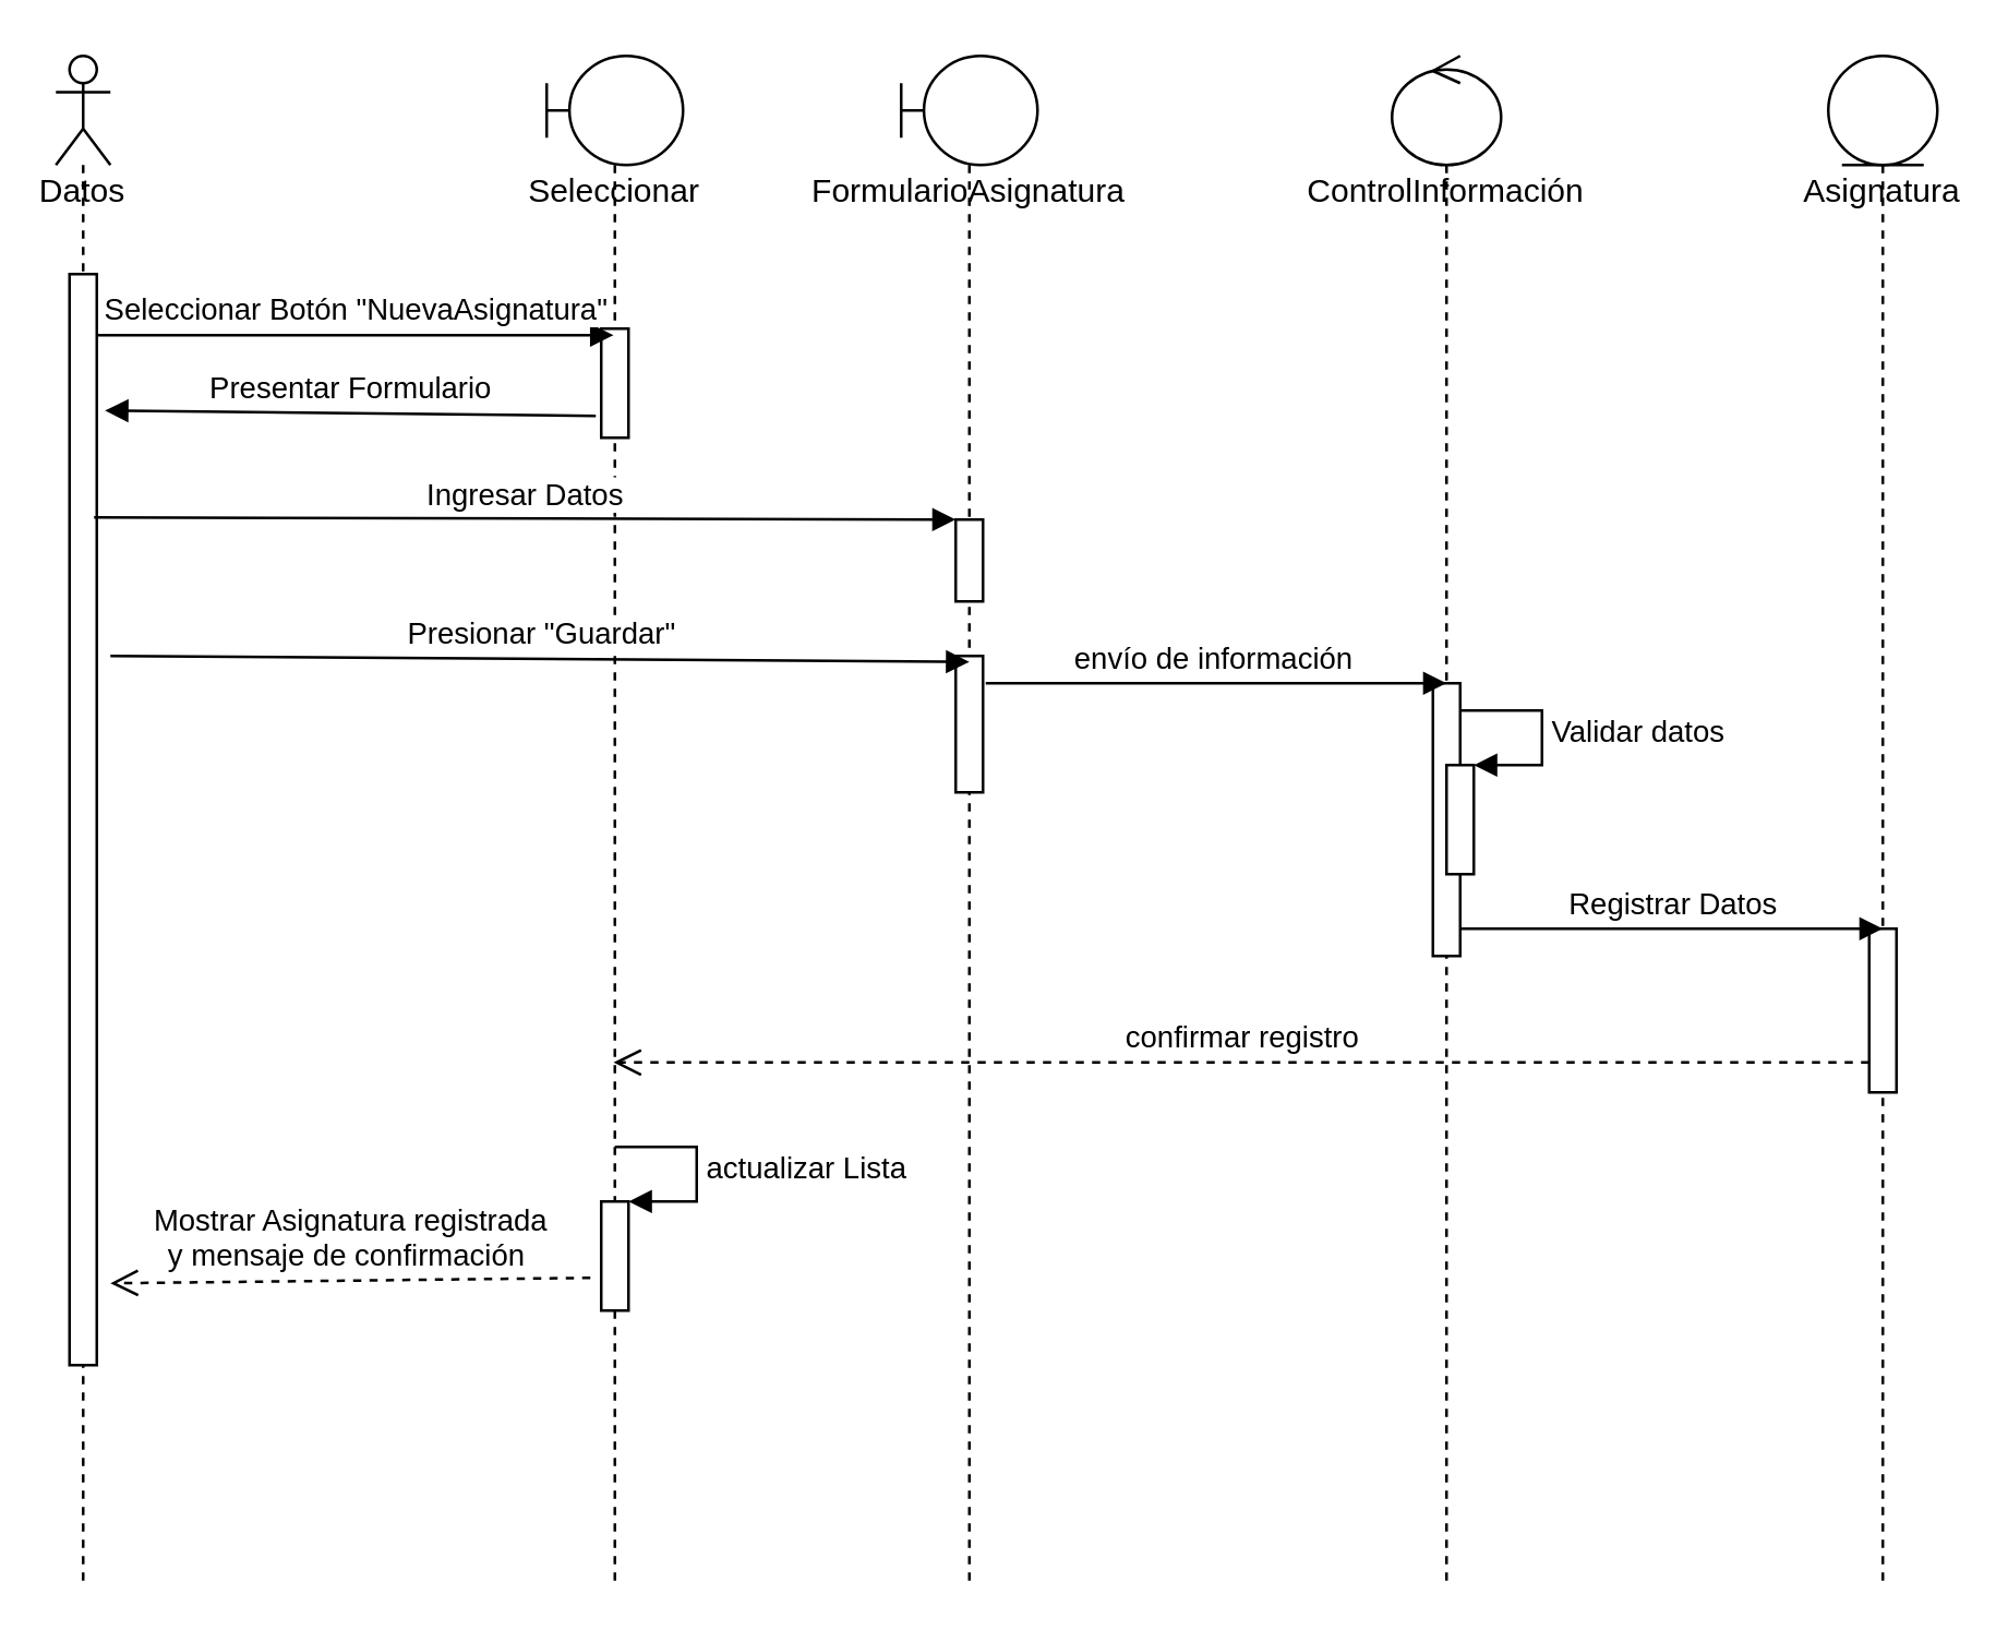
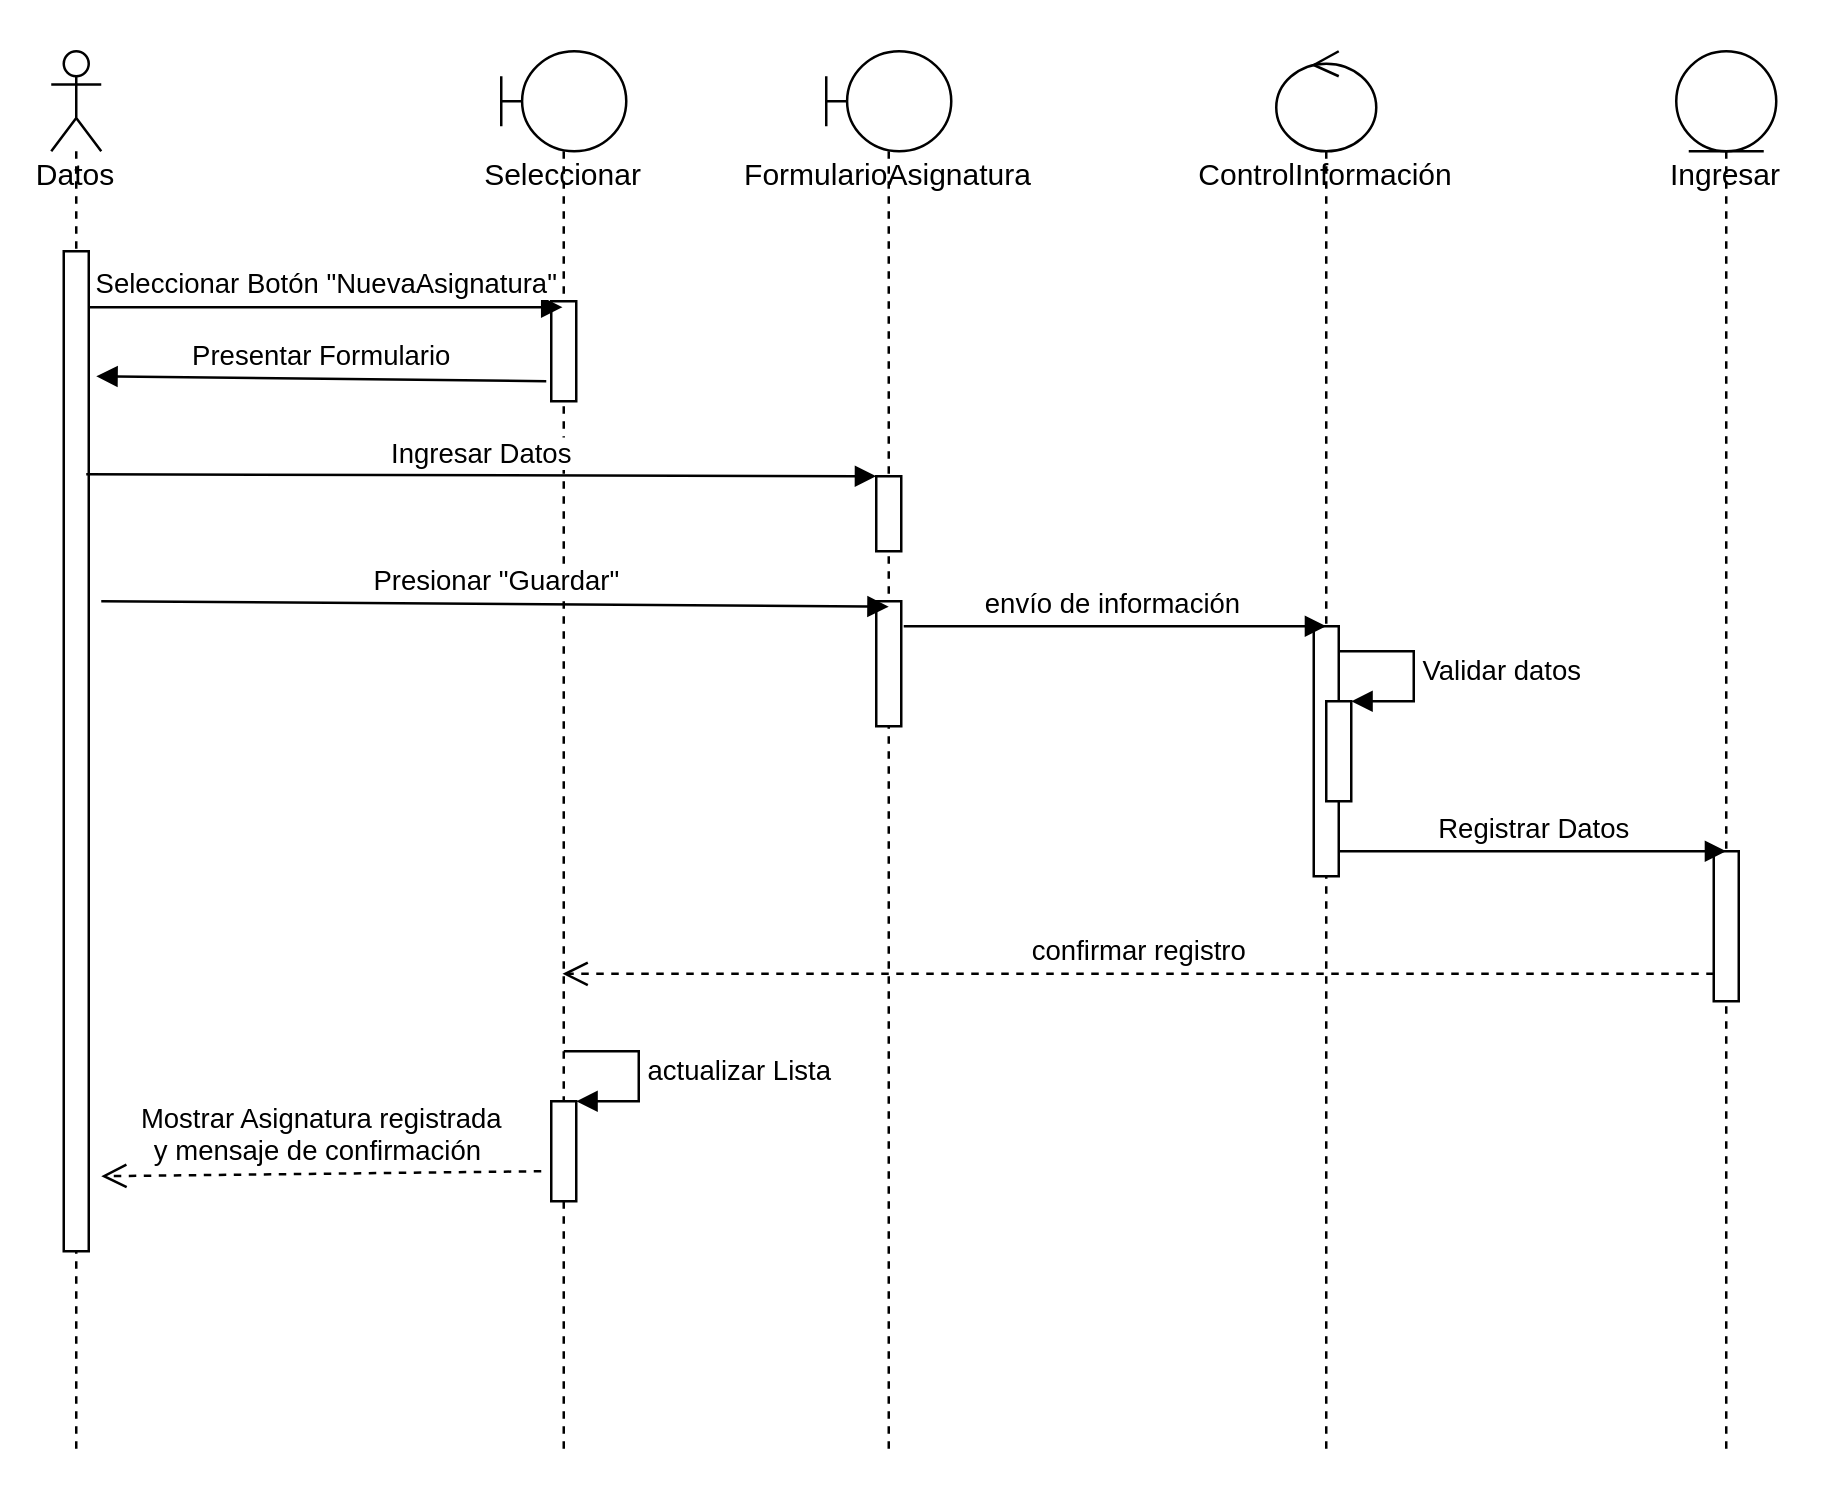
- <mxCell id="2" value="Asignatura" style="shape=umlLifeline;participant=umlEntity;perimeter=lifelinePerimeter;whiteSpace=wrap;html=1;container=1;collapsible=0;recursiveResize=0;verticalAlign=top;spacingTop=36;outlineConnect=0;" parent="1" vertex="1"><mxGeometry x="670" y="20" width="40" height="560" as="geometry" /></mxCell>
+ <mxCell id="2" value="Ingresar" style="shape=umlLifeline;participant=umlEntity;perimeter=lifelinePerimeter;whiteSpace=wrap;html=1;container=1;collapsible=0;recursiveResize=0;verticalAlign=top;spacingTop=36;outlineConnect=0;" parent="1" vertex="1"><mxGeometry x="670" y="20" width="40" height="560" as="geometry" /></mxCell>
